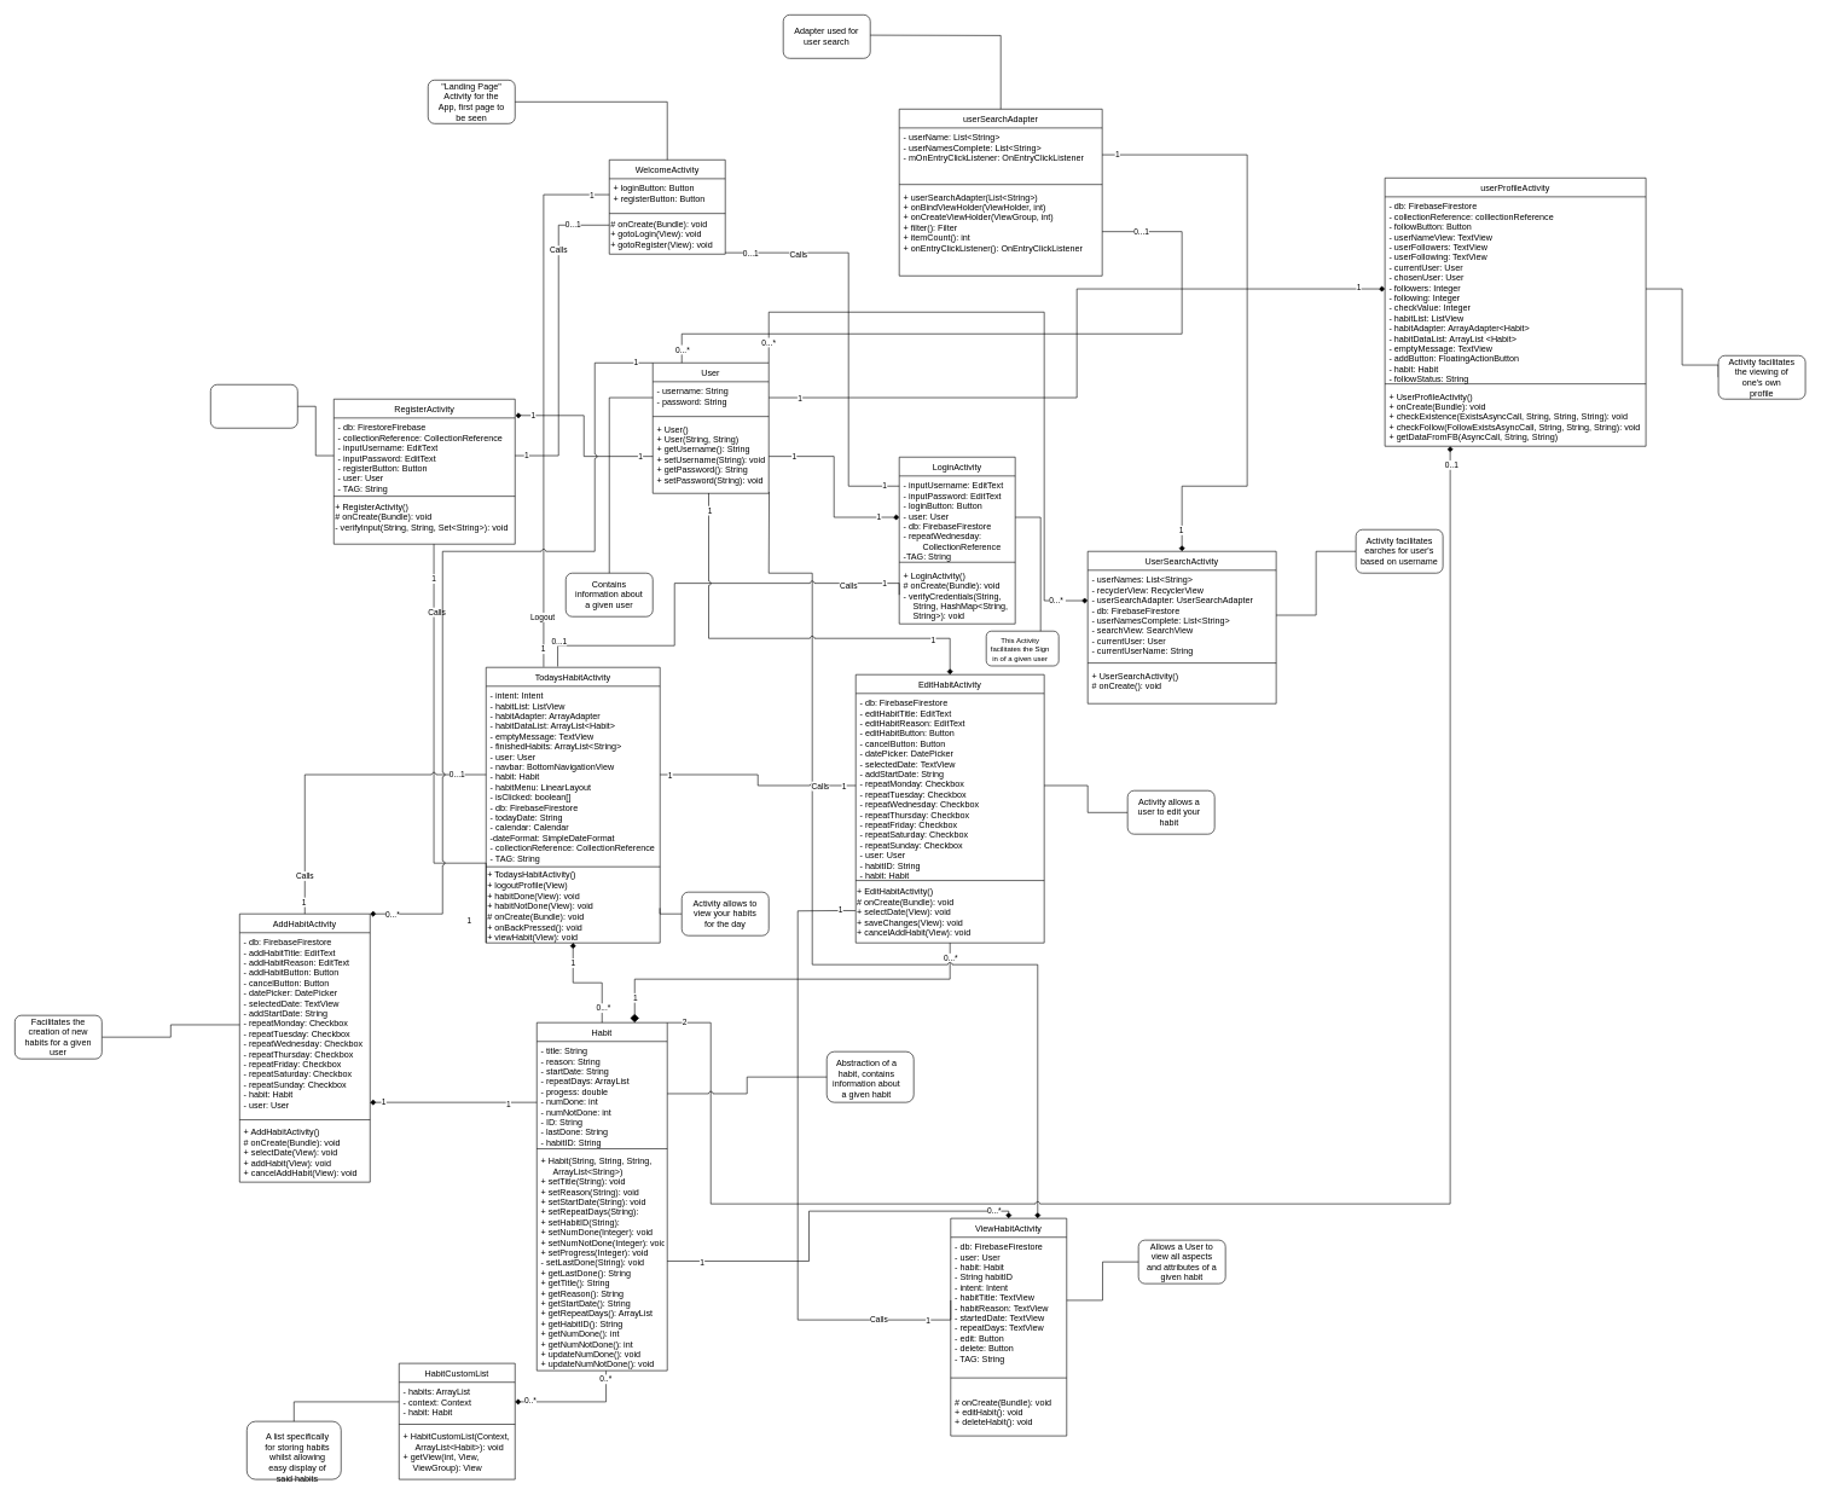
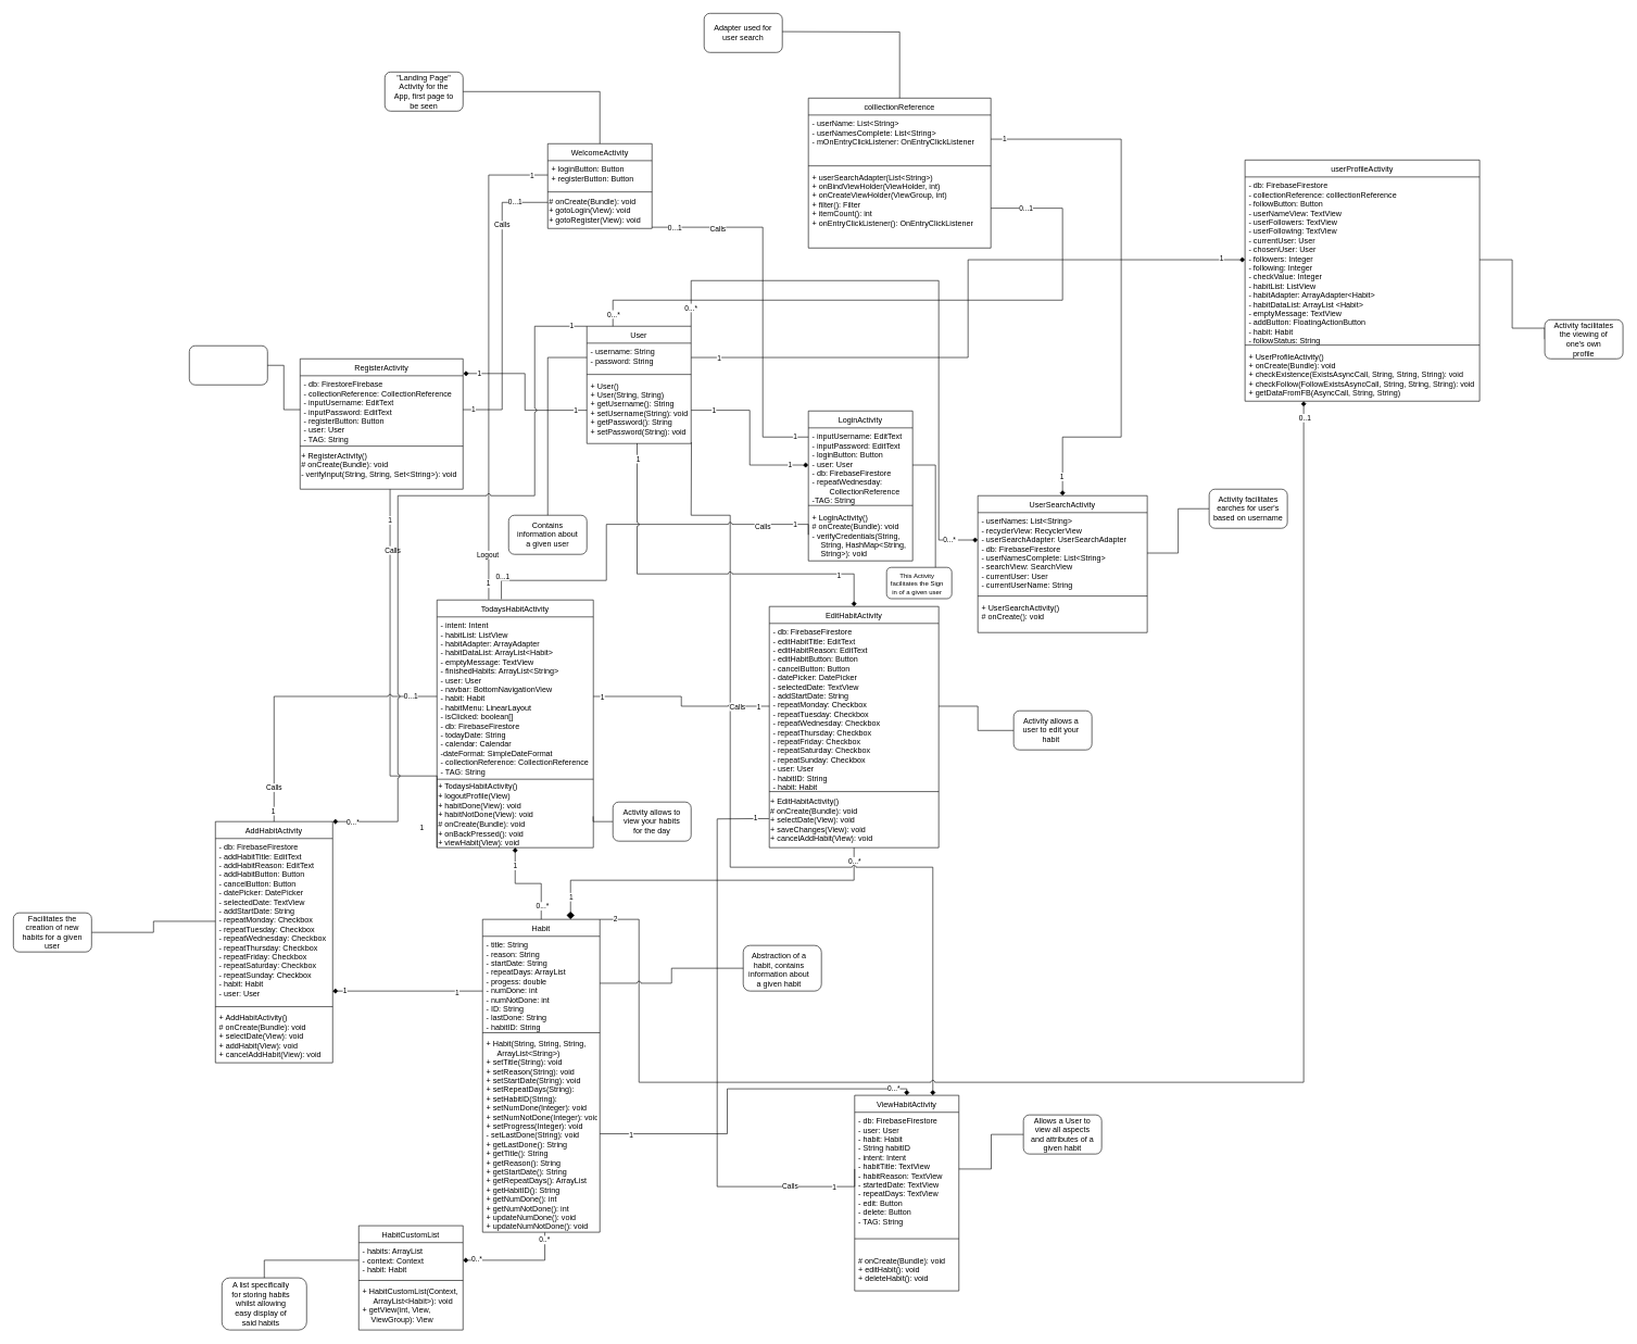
- <mxCell id="60" value="userSearchAdapter" style="swimlane;fontStyle=0;align=center;verticalAlign=top;childLayout=stackLayout;horizontal=1;startSize=26;horizontalStack=0;resizeParent=1;resizeLast=0;collapsible=1;marginBottom=0;rounded=0;shadow=0;strokeWidth=1;" parent="1" vertex="1"><mxGeometry x="1240" y="150" width="280" height="230" as="geometry"><mxRectangle x="230" y="140" width="160" height="26" as="alternateBounds" /></mxGeometry></mxCell>
+ <mxCell id="60" value="colllectionReference" style="swimlane;fontStyle=0;align=center;verticalAlign=top;childLayout=stackLayout;horizontal=1;startSize=26;horizontalStack=0;resizeParent=1;resizeLast=0;collapsible=1;marginBottom=0;rounded=0;shadow=0;strokeWidth=1;" parent="1" vertex="1"><mxGeometry x="1240" y="150" width="280" height="230" as="geometry"><mxRectangle x="230" y="140" width="160" height="26" as="alternateBounds" /></mxGeometry></mxCell>
- <mxCell id="142" value="Activity facilitates earches for user's based on username" style="rounded=1;whiteSpace=wrap;html=1;" parent="1" vertex="1"><mxGeometry x="1870" y="730" width="120" height="60" as="geometry" /></mxCell>
+ <mxCell id="142" value="Activity facilitates earches for user's based on username" style="rounded=1;whiteSpace=wrap;html=1;" parent="1" vertex="1"><mxGeometry x="1855" y="750" width="120" height="60" as="geometry" /></mxCell>
- <mxCell id="148" value="A list specifically for storing habits whilst allowing easy display of said habits&lt;br&gt;" style="text;html=1;strokeColor=none;fillColor=none;align=center;verticalAlign=middle;whiteSpace=wrap;rounded=0;" parent="1" vertex="1"><mxGeometry x="360" y="1985" width="100" height="50" as="geometry" /></mxCell>
+ <mxCell id="148" value="A list specifically for storing habits whilst allowing easy display of said habits&lt;br&gt;" style="text;html=1;strokeColor=none;fillColor=none;align=center;verticalAlign=middle;whiteSpace=wrap;rounded=0;" parent="1" vertex="1"><mxGeometry x="350" y="1975" width="100" height="50" as="geometry" /></mxCell>
